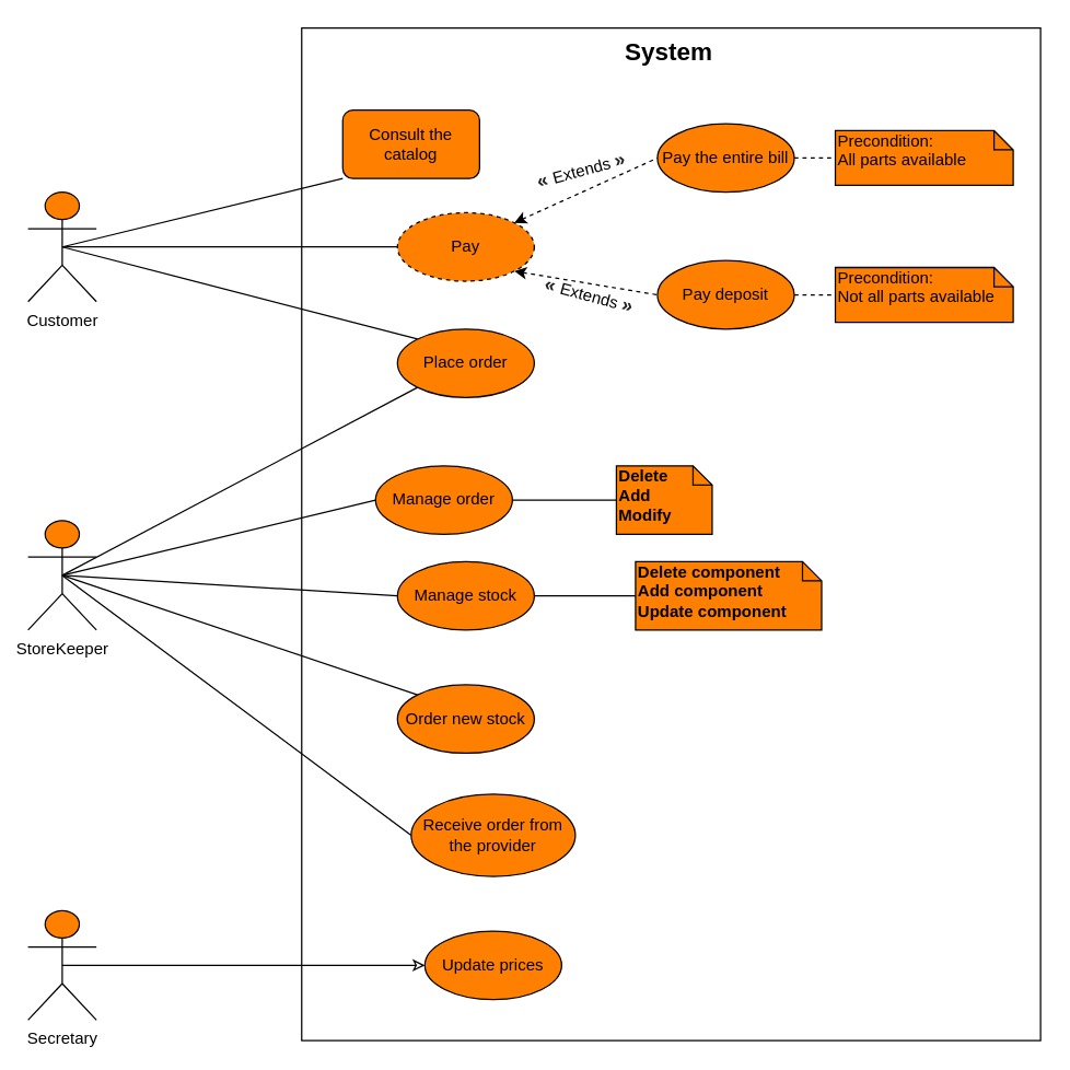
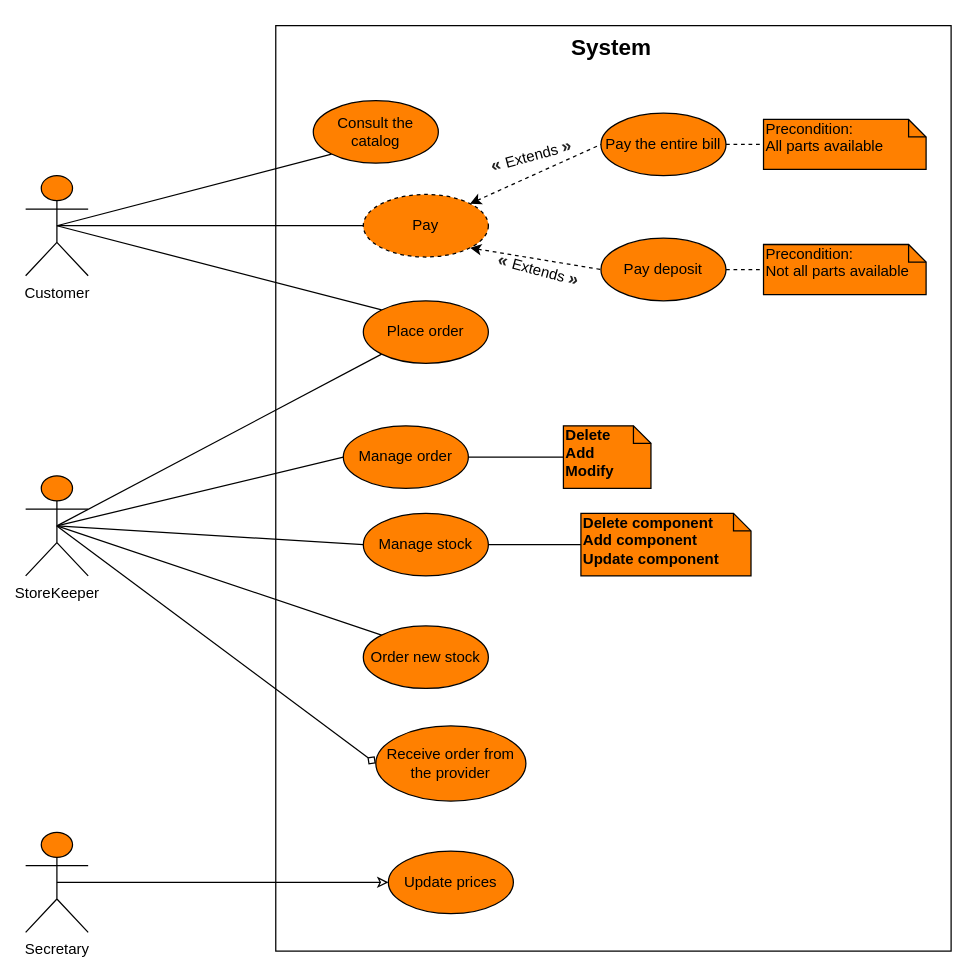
- <mxCell id="12" value="Consult the catalog" style="whiteSpace=wrap;html=1;fillColor=#FF8000;rounded=1;" parent="1" vertex="1"><mxGeometry x="250" y="80" width="100" height="50" as="geometry" /></mxCell>
+ <mxCell id="12" value="Consult the catalog" style="ellipse;whiteSpace=wrap;html=1;fillColor=#FF8000;" parent="1" vertex="1"><mxGeometry x="250" y="80" width="100" height="50" as="geometry" /></mxCell>
- <mxCell id="9" style="edgeStyle=none;rounded=0;orthogonalLoop=1;jettySize=auto;html=1;exitX=0.5;exitY=0.5;exitDx=0;exitDy=0;exitPerimeter=0;endArrow=none;endFill=0;entryX=0;entryY=0.5;entryDx=0;entryDy=0;" parent="1" source="11" target="33" edge="1"><mxGeometry relative="1" as="geometry"><mxPoint x="290" y="580" as="targetPoint" /></mxGeometry></mxCell>
+ <mxCell id="9" style="edgeStyle=none;rounded=0;orthogonalLoop=1;jettySize=auto;html=1;exitX=0.5;exitY=0.5;exitDx=0;exitDy=0;exitPerimeter=0;endArrow=diamond;endFill=0;entryX=0;entryY=0.5;entryDx=0;entryDy=0;" parent="1" source="11" target="33" edge="1"><mxGeometry relative="1" as="geometry"><mxPoint x="290" y="580" as="targetPoint" /></mxGeometry></mxCell>
